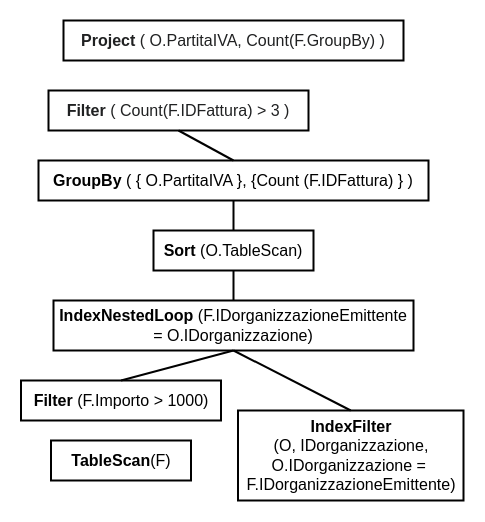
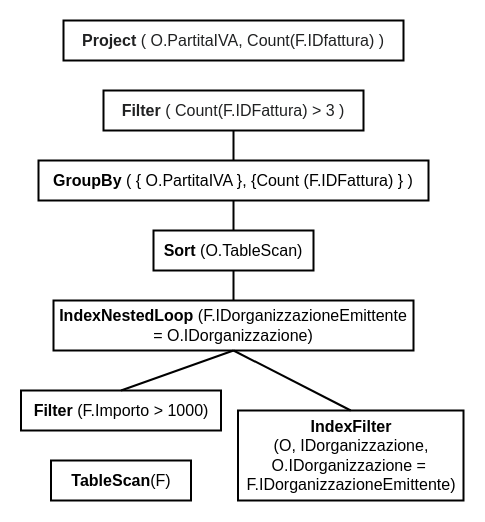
- <mxCell id="7" value="&lt;font color=&quot;#202122&quot; face=&quot;sans-serif&quot; style=&quot;font-size: 16px&quot;&gt;&lt;span style=&quot;font-size: 16px ; background-color: rgb(255 , 255 , 255)&quot;&gt;&lt;b&gt;Project&lt;/b&gt; ( O.PartitaIVA, Count(F.GroupBy) )&lt;/span&gt;&lt;/font&gt;" style="text;html=1;fillColor=none;align=center;verticalAlign=middle;whiteSpace=wrap;rounded=0;strokeColor=#000000;strokeWidth=2;fontStyle=0;fontSize=16;" parent="1" vertex="1"><mxGeometry x="63" y="20" width="340" height="40" as="geometry" /></mxCell>
+ <mxCell id="7" value="&lt;font color=&quot;#202122&quot; face=&quot;sans-serif&quot; style=&quot;font-size: 16px&quot;&gt;&lt;span style=&quot;font-size: 16px ; background-color: rgb(255 , 255 , 255)&quot;&gt;&lt;b&gt;Project&lt;/b&gt; ( O.PartitaIVA, Count(F.IDfattura) )&lt;/span&gt;&lt;/font&gt;" style="text;html=1;fillColor=none;align=center;verticalAlign=middle;whiteSpace=wrap;rounded=0;strokeColor=#000000;strokeWidth=2;fontStyle=0;fontSize=16;" parent="1" vertex="1"><mxGeometry x="63" y="20" width="340" height="40" as="geometry" /></mxCell>
- <mxCell id="9" value="&lt;div style=&quot;text-align: left ; font-size: 16px&quot;&gt;&lt;font color=&quot;#202122&quot; face=&quot;sans-serif&quot; style=&quot;font-size: 16px&quot;&gt;&lt;span style=&quot;font-size: 16px ; background-color: rgb(255 , 255 , 255)&quot;&gt;&lt;b&gt;Filter&lt;/b&gt; ( Count(F.IDFattura) &amp;gt; 3 )&lt;/span&gt;&lt;/font&gt;&lt;/div&gt;" style="text;html=1;fillColor=none;align=center;verticalAlign=middle;whiteSpace=wrap;rounded=0;strokeColor=#000000;strokeWidth=2;fontStyle=0;fontSize=16;" parent="1" vertex="1"><mxGeometry x="48" y="90" width="260" height="40" as="geometry" /></mxCell>
+ <mxCell id="9" value="&lt;div style=&quot;text-align: left ; font-size: 16px&quot;&gt;&lt;font color=&quot;#202122&quot; face=&quot;sans-serif&quot; style=&quot;font-size: 16px&quot;&gt;&lt;span style=&quot;font-size: 16px ; background-color: rgb(255 , 255 , 255)&quot;&gt;&lt;b&gt;Filter&lt;/b&gt; ( Count(F.IDFattura) &amp;gt; 3 )&lt;/span&gt;&lt;/font&gt;&lt;/div&gt;" style="text;html=1;fillColor=none;align=center;verticalAlign=middle;whiteSpace=wrap;rounded=0;strokeColor=#000000;strokeWidth=2;fontStyle=0;fontSize=16;" parent="1" vertex="1"><mxGeometry x="103" y="90" width="260" height="40" as="geometry" /></mxCell>
- <mxCell id="11" value="&lt;span style=&quot;font-size: 16px&quot;&gt;&lt;b&gt;Filter&lt;/b&gt; (F.Importo &amp;gt; 1000)&lt;/span&gt;" style="text;html=1;fillColor=none;align=center;verticalAlign=middle;whiteSpace=wrap;rounded=0;strokeColor=#000000;strokeWidth=2;fontStyle=0;fontSize=16;" parent="1" vertex="1"><mxGeometry x="20.5" y="380" width="200" height="40" as="geometry" /></mxCell>
+ <mxCell id="11" value="&lt;span style=&quot;font-size: 16px&quot;&gt;&lt;b&gt;Filter&lt;/b&gt; (F.Importo &amp;gt; 1000)&lt;/span&gt;" style="text;html=1;fillColor=none;align=center;verticalAlign=middle;whiteSpace=wrap;rounded=0;strokeColor=#000000;strokeWidth=2;fontStyle=0;fontSize=16;" parent="1" vertex="1"><mxGeometry x="20.5" y="390" width="200" height="40" as="geometry" /></mxCell>
- <mxCell id="2" value="&lt;span style=&quot;font-size: 16px&quot;&gt;&lt;b&gt;TableScan&lt;/b&gt;(F)&lt;/span&gt;" style="text;html=1;fillColor=none;align=center;verticalAlign=middle;whiteSpace=wrap;rounded=0;strokeColor=#000000;strokeWidth=2;fontStyle=0;fontSize=16;" parent="1" vertex="1"><mxGeometry x="50.5" y="440" width="140" height="40" as="geometry" /></mxCell>
+ <mxCell id="2" value="&lt;span style=&quot;font-size: 16px&quot;&gt;&lt;b&gt;TableScan&lt;/b&gt;(F)&lt;/span&gt;" style="text;html=1;fillColor=none;align=center;verticalAlign=middle;whiteSpace=wrap;rounded=0;strokeColor=#000000;strokeWidth=2;fontStyle=0;fontSize=16;" parent="1" vertex="1"><mxGeometry x="50.5" y="460" width="140" height="40" as="geometry" /></mxCell>
